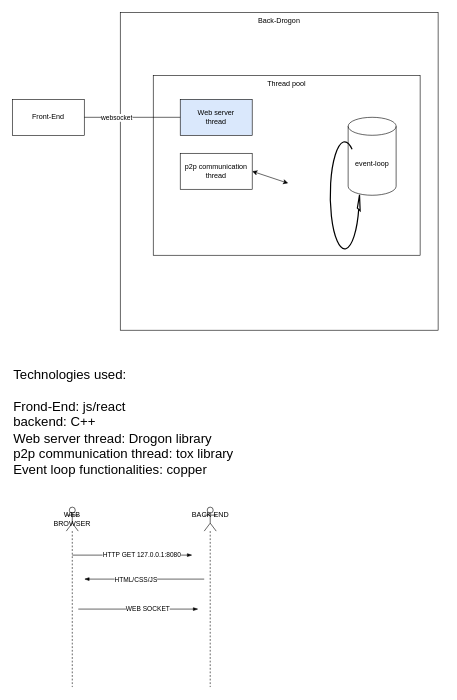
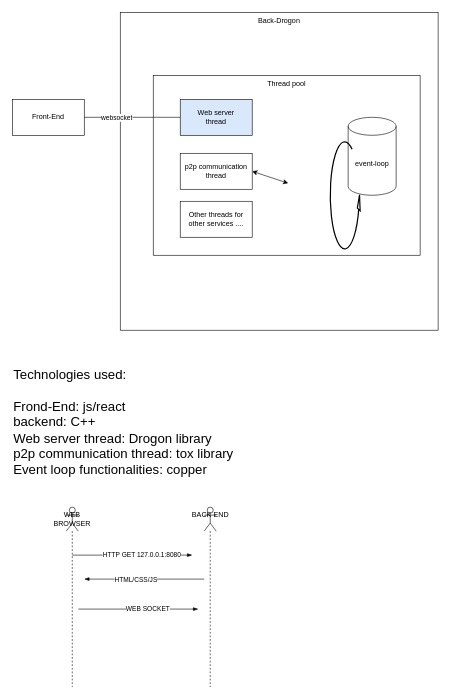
+ <mxCell id="11" value="Other threads for&lt;br&gt;other services ...." style="rounded=0;whiteSpace=wrap;html=1;" parent="1" vertex="1"><mxGeometry x="300" y="335" width="120" height="60" as="geometry" /></mxCell>
